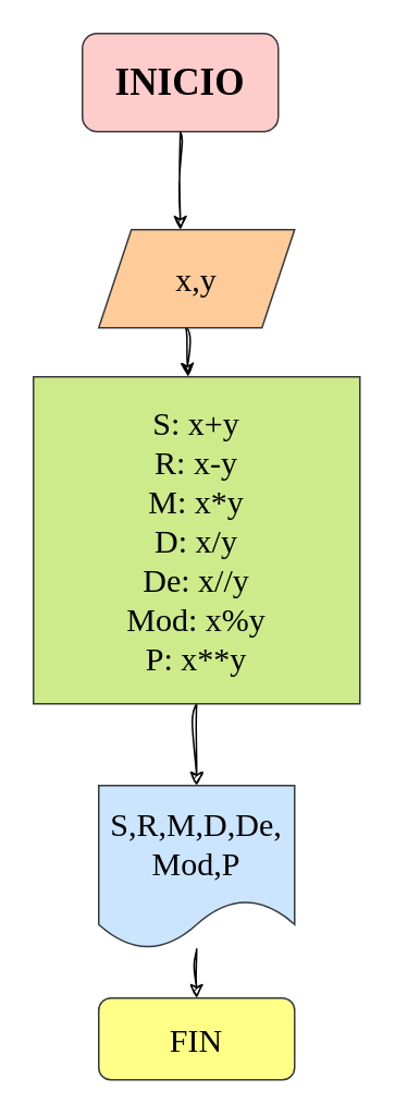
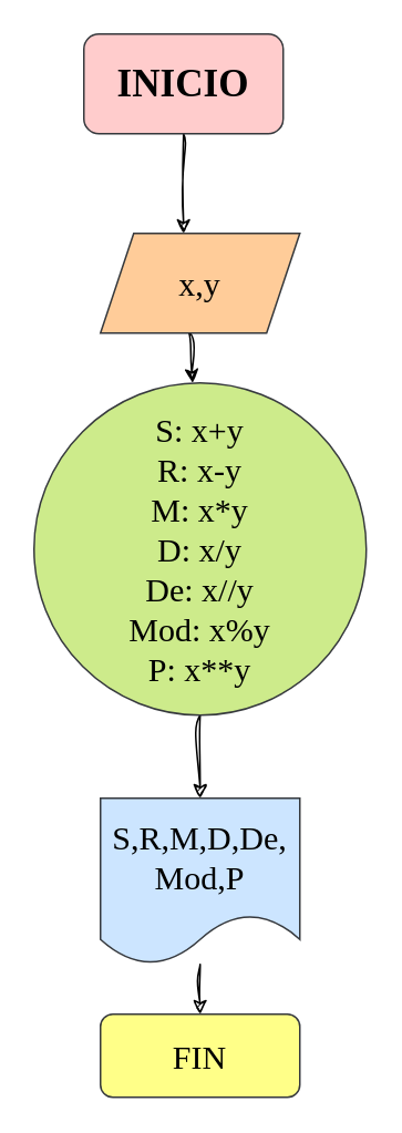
- <mxCell id="6" value="&lt;font color=&quot;#000000&quot;&gt;&lt;br&gt;&lt;br&gt;S: x+y&lt;br&gt;R: x-y&lt;br&gt;M: x*y&lt;br&gt;D: x/y&lt;br&gt;De: x//y&lt;br&gt;Mod: x%y&lt;br&gt;P: x**y&lt;br&gt;&lt;br&gt;&lt;br&gt;&lt;/font&gt;" style="whiteSpace=wrap;html=1;aspect=fixed;hachureGap=4;fillStyle=auto;fontFamily=Architects Daughter;fontSource=https%3A%2F%2Ffonts.googleapis.com%2Fcss%3Ffamily%3DArchitects%2BDaughter;fontSize=20;fillColor=#cdeb8b;strokeColor=#36393d;" vertex="1" parent="1"><mxGeometry x="20" y="230" width="200" height="200" as="geometry" /></mxCell>
+ <mxCell id="6" value="&lt;font color=&quot;#000000&quot;&gt;&lt;br&gt;&lt;br&gt;S: x+y&lt;br&gt;R: x-y&lt;br&gt;M: x*y&lt;br&gt;D: x/y&lt;br&gt;De: x//y&lt;br&gt;Mod: x%y&lt;br&gt;P: x**y&lt;br&gt;&lt;br&gt;&lt;br&gt;&lt;/font&gt;" style="ellipse;whiteSpace=wrap;html=1;aspect=fixed;hachureGap=4;fillStyle=auto;fontFamily=Architects Daughter;fontSource=https%3A%2F%2Ffonts.googleapis.com%2Fcss%3Ffamily%3DArchitects%2BDaughter;fontSize=20;fillColor=#cdeb8b;strokeColor=#36393d;" vertex="1" parent="1"><mxGeometry x="20" y="230" width="200" height="200" as="geometry" /></mxCell>
